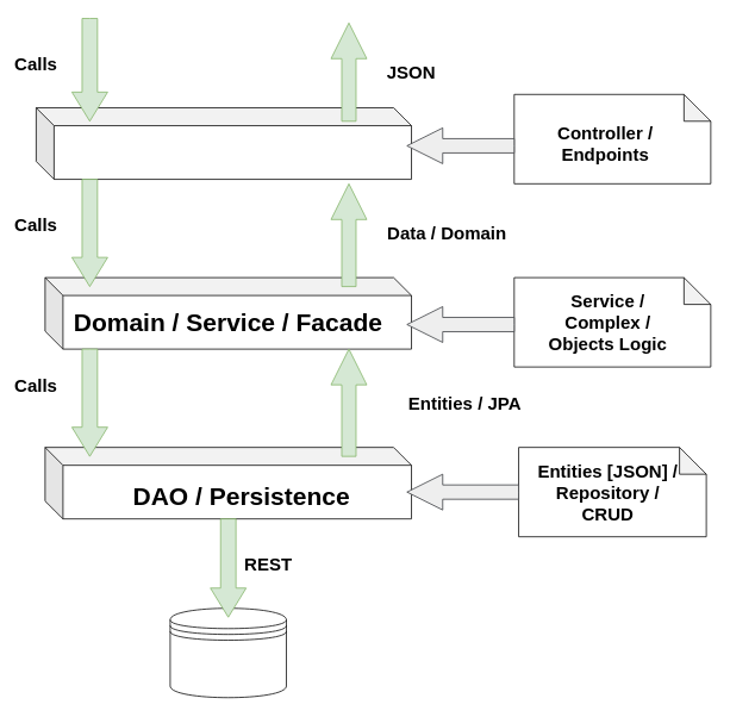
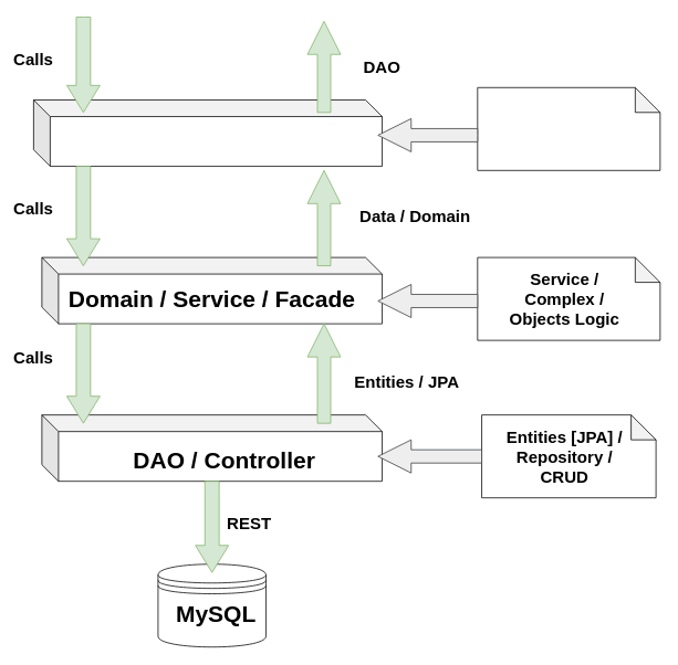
- <mxCell id="28" value="JSON" style="text;html=1;strokeColor=none;fillColor=none;align=center;verticalAlign=middle;whiteSpace=wrap;rounded=0;labelBackgroundColor=none;fontSize=20;fontColor=#000000;fontStyle=1" vertex="1" parent="1"><mxGeometry x="440" y="70" width="40" height="20" as="geometry" /></mxCell>
+ <mxCell id="28" value="DAO" style="text;html=1;strokeColor=none;fillColor=none;align=center;verticalAlign=middle;whiteSpace=wrap;rounded=0;labelBackgroundColor=none;fontSize=20;fontColor=#000000;fontStyle=1" vertex="1" parent="1"><mxGeometry x="440" y="70" width="40" height="20" as="geometry" /></mxCell>
- <mxCell id="20" value="Controller /&amp;nbsp;&lt;br&gt;Endpoints&amp;nbsp;" style="text;html=1;strokeColor=none;fillColor=none;align=center;verticalAlign=middle;whiteSpace=wrap;rounded=0;labelBackgroundColor=none;fontSize=20;fontColor=#000000;fontStyle=1" vertex="1" parent="1"><mxGeometry x="620" y="137.5" width="120" height="45" as="geometry" /></mxCell>
- <mxCell id="26" value="Entities / JPA" style="text;html=1;strokeColor=none;fillColor=none;align=center;verticalAlign=middle;whiteSpace=wrap;rounded=0;labelBackgroundColor=none;fontSize=20;fontColor=#000000;fontStyle=1" vertex="1" parent="1"><mxGeometry x="450" y="440" width="140" height="20" as="geometry" /></mxCell>
+ <mxCell id="26" value="Entities / JPA" style="text;html=1;strokeColor=none;fillColor=none;align=center;verticalAlign=middle;whiteSpace=wrap;rounded=0;labelBackgroundColor=none;fontSize=20;fontColor=#000000;fontStyle=1" vertex="1" parent="1"><mxGeometry x="420" y="450" width="140" height="20" as="geometry" /></mxCell>
- <mxCell id="22" value="Entities [JSON] /&lt;br&gt;Repository /&lt;br&gt;CRUD" style="text;html=1;strokeColor=none;fillColor=none;align=center;verticalAlign=middle;whiteSpace=wrap;rounded=0;labelBackgroundColor=none;fontSize=20;fontColor=#000000;fontStyle=1" vertex="1" parent="1"><mxGeometry x="600" y="520" width="160" height="60" as="geometry" /></mxCell>
+ <mxCell id="22" value="Entities [JPA] /&lt;br&gt;Repository /&lt;br&gt;CRUD" style="text;html=1;strokeColor=none;fillColor=none;align=center;verticalAlign=middle;whiteSpace=wrap;rounded=0;labelBackgroundColor=none;fontSize=20;fontColor=#000000;fontStyle=1" vertex="1" parent="1"><mxGeometry x="600" y="520" width="160" height="60" as="geometry" /></mxCell>
- <mxCell id="15" value="&lt;b&gt;DAO / Persistence&lt;/b&gt;" style="text;html=1;strokeColor=none;fillColor=none;align=center;verticalAlign=middle;whiteSpace=wrap;rounded=0;labelBackgroundColor=none;fontSize=28;fontColor=#000000;" vertex="1" parent="1"><mxGeometry x="100" y="530" width="340" height="50" as="geometry" /></mxCell>
+ <mxCell id="15" value="&lt;b&gt;DAO / Controller&lt;/b&gt;" style="text;html=1;strokeColor=none;fillColor=none;align=center;verticalAlign=middle;whiteSpace=wrap;rounded=0;labelBackgroundColor=none;fontSize=28;fontColor=#000000;" vertex="1" parent="1"><mxGeometry x="100" y="530" width="340" height="50" as="geometry" /></mxCell>
+ <mxCell id="16" value="&lt;b&gt;MySQL&lt;/b&gt;" style="text;html=1;strokeColor=none;fillColor=none;align=center;verticalAlign=middle;whiteSpace=wrap;rounded=0;labelBackgroundColor=none;fontSize=28;fontColor=#000000;" vertex="1" parent="1"><mxGeometry x="220" y="730" width="80" height="20" as="geometry" /></mxCell>
